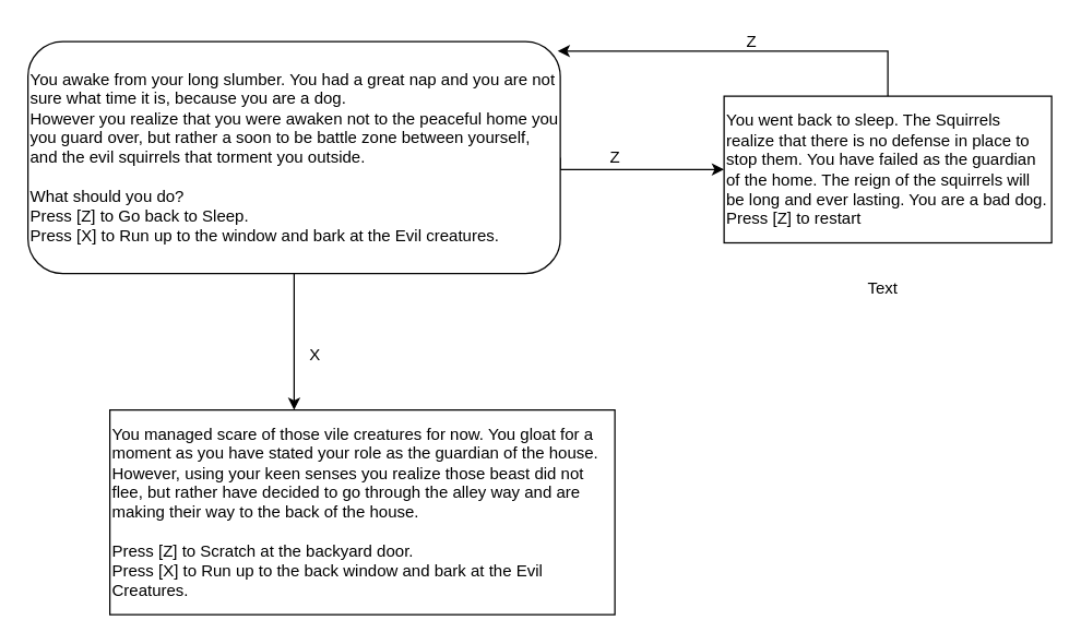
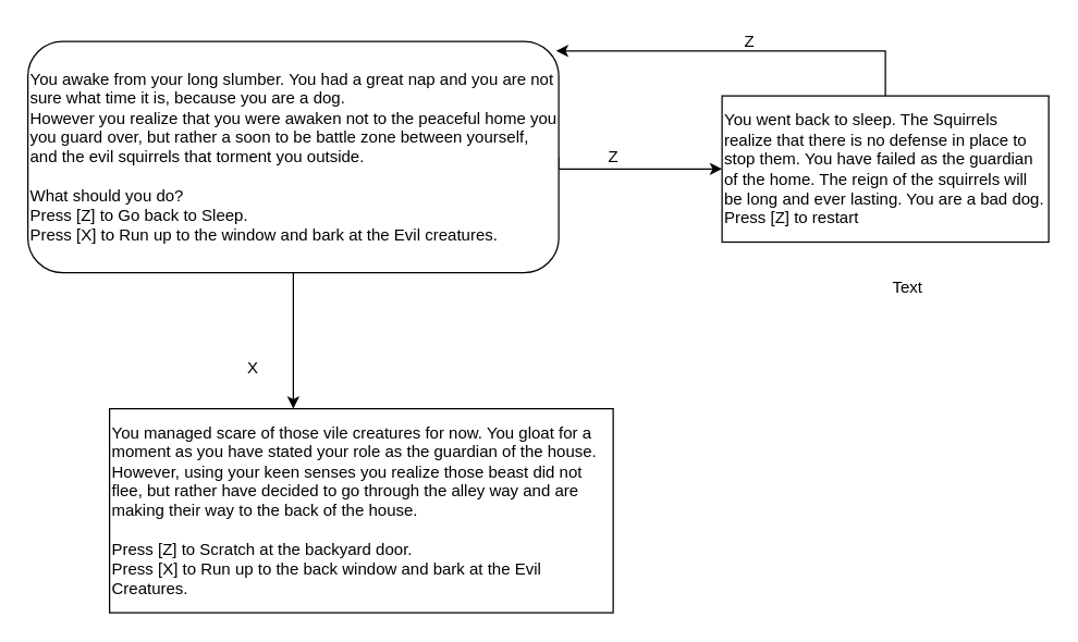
- <mxCell id="7" value="Text" style="text;html=1;align=center;verticalAlign=middle;resizable=0;points=[];autosize=1;" vertex="1" parent="1"><mxGeometry x="626" y="201" width="40" height="20" as="geometry" /></mxCell>
+ <mxCell id="7" value="Text" style="text;html=1;align=center;verticalAlign=middle;resizable=0;points=[];autosize=1;" vertex="1" parent="1"><mxGeometry x="646" y="201" width="40" height="20" as="geometry" /></mxCell>
- <mxCell id="6" value="X" style="text;html=1;align=center;verticalAlign=middle;resizable=0;points=[];autosize=1;" vertex="1" parent="1"><mxGeometry x="220" y="250" width="20" height="20" as="geometry" /></mxCell>
+ <mxCell id="6" value="X" style="text;html=1;align=center;verticalAlign=middle;resizable=0;points=[];autosize=1;" vertex="1" parent="1"><mxGeometry x="175" y="260" width="20" height="20" as="geometry" /></mxCell>
